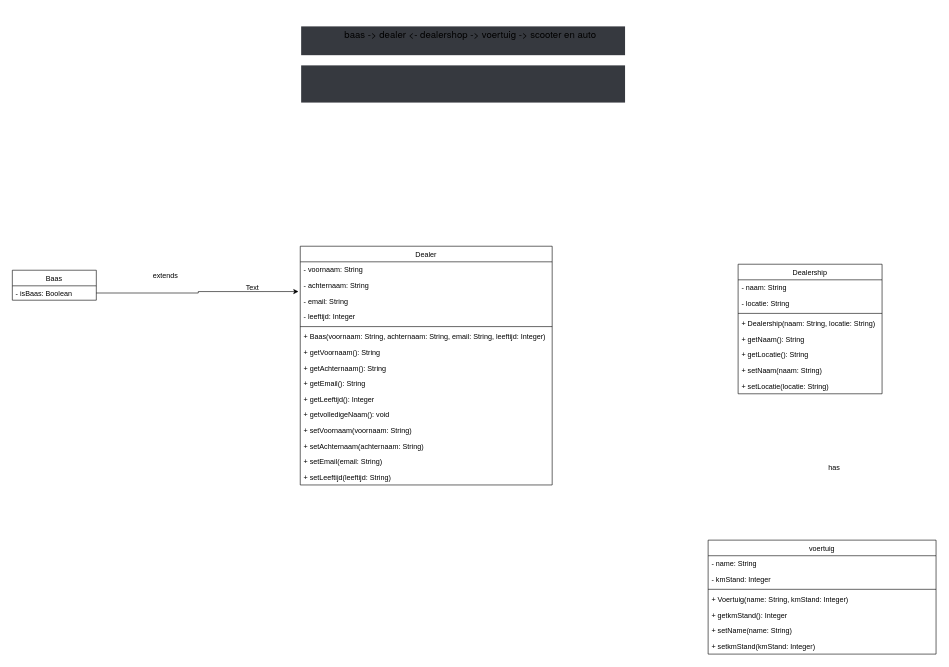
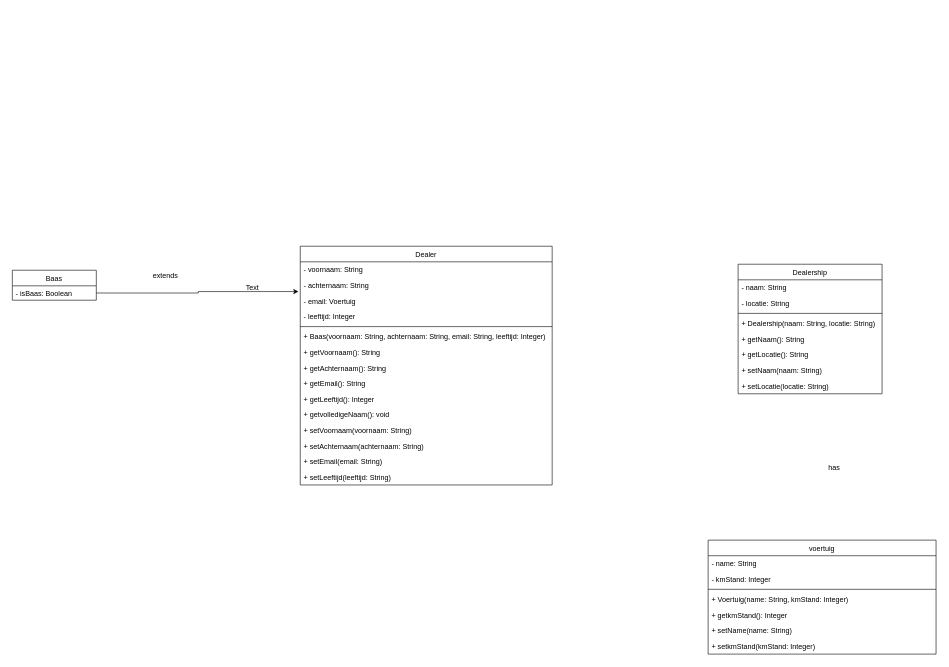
- <mxCell id="10" value="&lt;div class=&quot;message-2qnXI6 cozyMessage-3V1Y8y groupStart-23k01U wrapper-2a6GCs cozy-3raOZG zalgo-jN1Ica&quot; tabindex=&quot;-1&quot; id=&quot;chat-messages-821026996800323634&quot; style=&quot;margin: 1.062rem 0px 0px; padding: 0.125rem 48px 0.125rem 72px; border: 0px; font-weight: 400; font-style: normal; font-family: whitney, &amp;quot;helvetica neue&amp;quot;, helvetica, arial, sans-serif; font-size: 16px; vertical-align: baseline; outline: 0px; position: relative; overflow-wrap: break-word; min-height: 2.75rem; color: rgb(0, 0, 0); letter-spacing: normal; text-indent: 0px; text-transform: none; word-spacing: 0px; background-color: rgb(54, 57, 63);&quot;&gt;&lt;div class=&quot;contents-2mQqc9&quot; style=&quot;margin: 0px ; padding: 0px ; border: 0px ; font-weight: inherit ; font-style: inherit ; font-family: inherit ; font-size: 16px ; vertical-align: baseline ; outline: 0px ; position: static ; text-indent: 0px&quot;&gt;&lt;div class=&quot;markup-2BOw-j messageContent-2qWWxC&quot; style=&quot;margin: 0px 0px 0px -72px ; padding: 0px 0px 0px 72px ; border: 0px ; font-weight: 400 ; font-style: inherit ; font-family: inherit ; font-size: 1rem ; vertical-align: baseline ; outline: 0px ; text-indent: 0px ; line-height: 1.375rem ; overflow-wrap: break-word ; position: relative ; overflow: hidden&quot;&gt;baas -&amp;gt; dealer &amp;lt;- dealershop -&amp;gt; voertuig -&amp;gt; scooter en auto&lt;/div&gt;&lt;/div&gt;&lt;div class=&quot;buttonContainer-DHceWr&quot; style=&quot;margin: 0px ; padding: 0px ; border: 0px ; font-weight: inherit ; font-style: inherit ; font-family: inherit ; font-size: 16px ; vertical-align: baseline ; outline: 0px ; position: absolute ; top: 0px ; right: 0px&quot;&gt;&lt;div class=&quot;buttons-cl5qTG container-3npvBV isHeader-2dII4U&quot; style=&quot;margin: 0px ; padding: 0px 14px 0px 32px ; border: 0px ; font-weight: inherit ; font-style: inherit ; font-family: inherit ; font-size: 16px ; vertical-align: baseline ; outline: 0px ; opacity: 0 ; position: absolute ; right: 0px ; z-index: 1 ; top: -16px&quot;&gt;&lt;div class=&quot;wrapper-2aW0bm&quot; style=&quot;margin: 0px ; padding: 0px ; border: 0px ; font-weight: inherit ; font-style: inherit ; font-family: inherit ; font-size: 16px ; vertical-align: baseline ; outline: 0px ; display: grid ; box-sizing: border-box ; height: 32px ; border-radius: 4px ; align-items: center ; justify-content: flex-start ; transition: 0.1s ease-out 0s , 0.1s ease-out 0s ; position: relative ; overflow: hidden&quot;&gt;&lt;div class=&quot;button-1ZiXG9&quot; tabindex=&quot;0&quot; style=&quot;margin: 0px ; padding: 4px ; border: 0px ; font-weight: inherit ; font-style: inherit ; font-family: inherit ; font-size: 16px ; vertical-align: baseline ; outline: 0px ; display: flex ; align-items: center ; justify-content: center ; height: 24px ; min-width: 24px ; cursor: pointer ; position: relative&quot;&gt;&lt;/div&gt;&lt;div class=&quot;button-1ZiXG9&quot; tabindex=&quot;0&quot; style=&quot;margin: 0px ; padding: 4px ; border: 0px ; font-weight: inherit ; font-style: inherit ; font-family: inherit ; font-size: 16px ; vertical-align: baseline ; outline: 0px ; display: flex ; align-items: center ; justify-content: center ; height: 24px ; min-width: 24px ; cursor: pointer ; position: relative&quot;&gt;&lt;/div&gt;&lt;div class=&quot;button-1ZiXG9&quot; tabindex=&quot;0&quot; style=&quot;margin: 0px ; padding: 4px ; border: 0px ; font-weight: inherit ; font-style: inherit ; font-family: inherit ; font-size: 16px ; vertical-align: baseline ; outline: 0px ; display: flex ; align-items: center ; justify-content: center ; height: 24px ; min-width: 24px ; cursor: pointer ; position: relative&quot;&gt;&lt;/div&gt;&lt;/div&gt;&lt;/div&gt;&lt;/div&gt;&lt;/div&gt;&lt;div class=&quot;message-2qnXI6 cozyMessage-3V1Y8y groupStart-23k01U wrapper-2a6GCs cozy-3raOZG zalgo-jN1Ica&quot; tabindex=&quot;-1&quot; id=&quot;chat-messages-821027083979194368&quot; style=&quot;margin: 1.062rem 0px 0px; padding: 0.125rem 48px 0.125rem 72px; border: 0px; font-weight: 400; font-style: normal; font-family: whitney, &amp;quot;helvetica neue&amp;quot;, helvetica, arial, sans-serif; font-size: 16px; vertical-align: baseline; outline: 0px; position: relative; overflow-wrap: break-word; min-height: 2.75rem; color: rgb(0, 0, 0); letter-spacing: normal; text-indent: 0px; text-transform: none; word-spacing: 0px; background-color: rgb(54, 57, 63);&quot;&gt;&lt;br class=&quot;Apple-interchange-newline&quot;&gt;&#10;&#10;&lt;/div&gt;" style="text;whiteSpace=wrap;html=1;" parent="1" vertex="1"><mxGeometry x="500" y="20" width="550" height="150" as="geometry" /></mxCell>
- <mxCell id="14" value="- email: String" style="text;strokeColor=none;fillColor=none;align=left;verticalAlign=top;spacingLeft=4;spacingRight=4;overflow=hidden;rotatable=0;points=[[0,0.5],[1,0.5]];portConstraint=eastwest;" parent="11" vertex="1"><mxGeometry y="78" width="420" height="26" as="geometry" /></mxCell>
+ <mxCell id="14" value="- email: Voertuig" style="text;strokeColor=none;fillColor=none;align=left;verticalAlign=top;spacingLeft=4;spacingRight=4;overflow=hidden;rotatable=0;points=[[0,0.5],[1,0.5]];portConstraint=eastwest;" parent="11" vertex="1"><mxGeometry y="78" width="420" height="26" as="geometry" /></mxCell>
